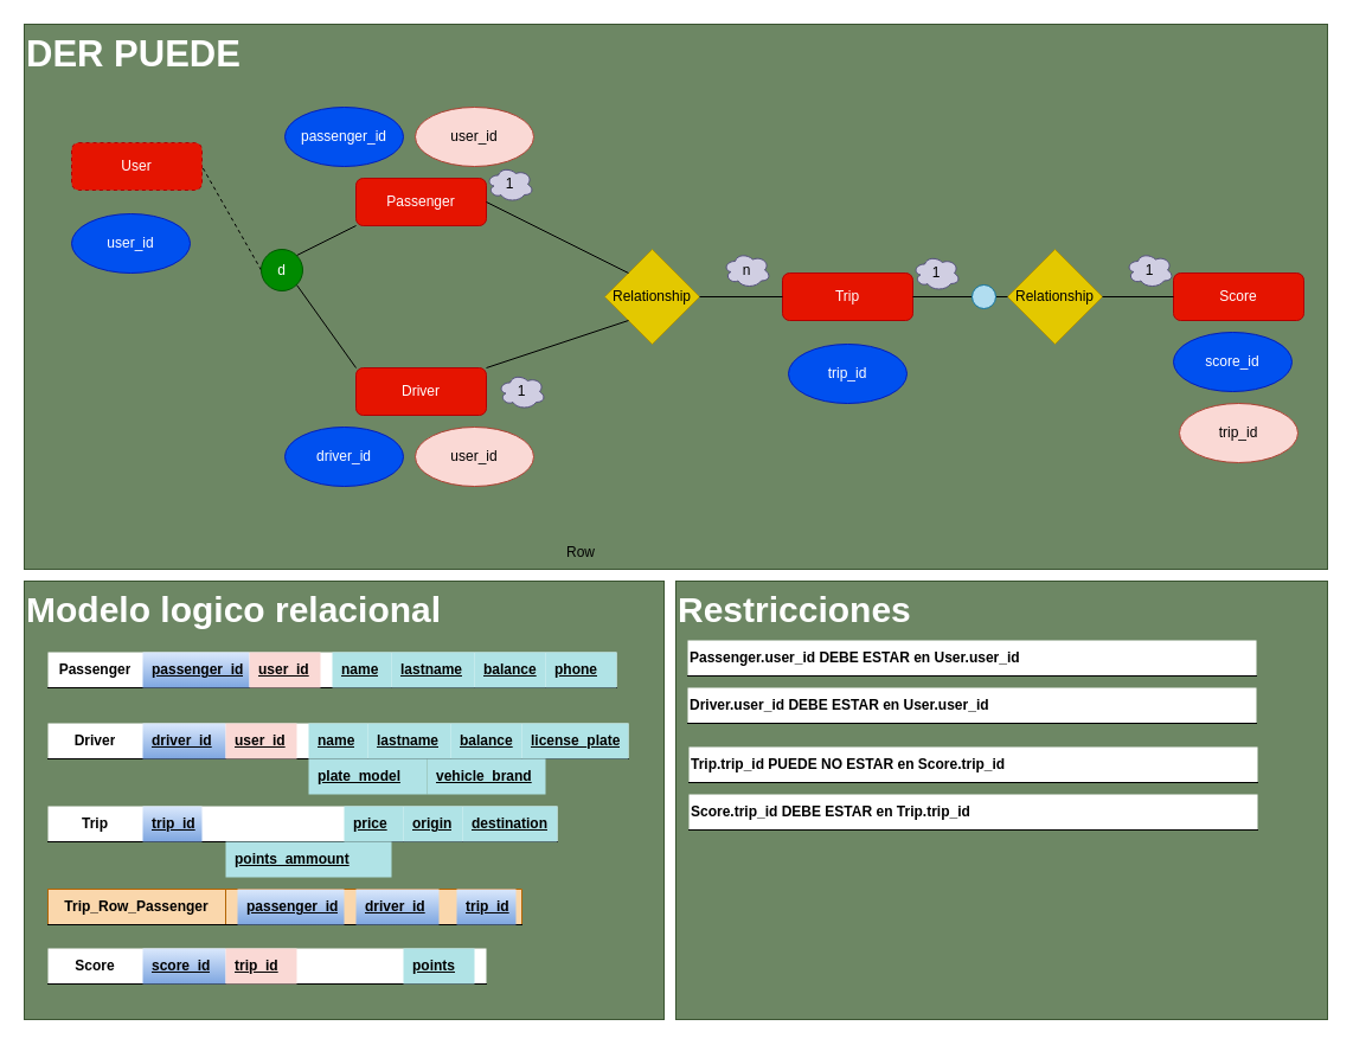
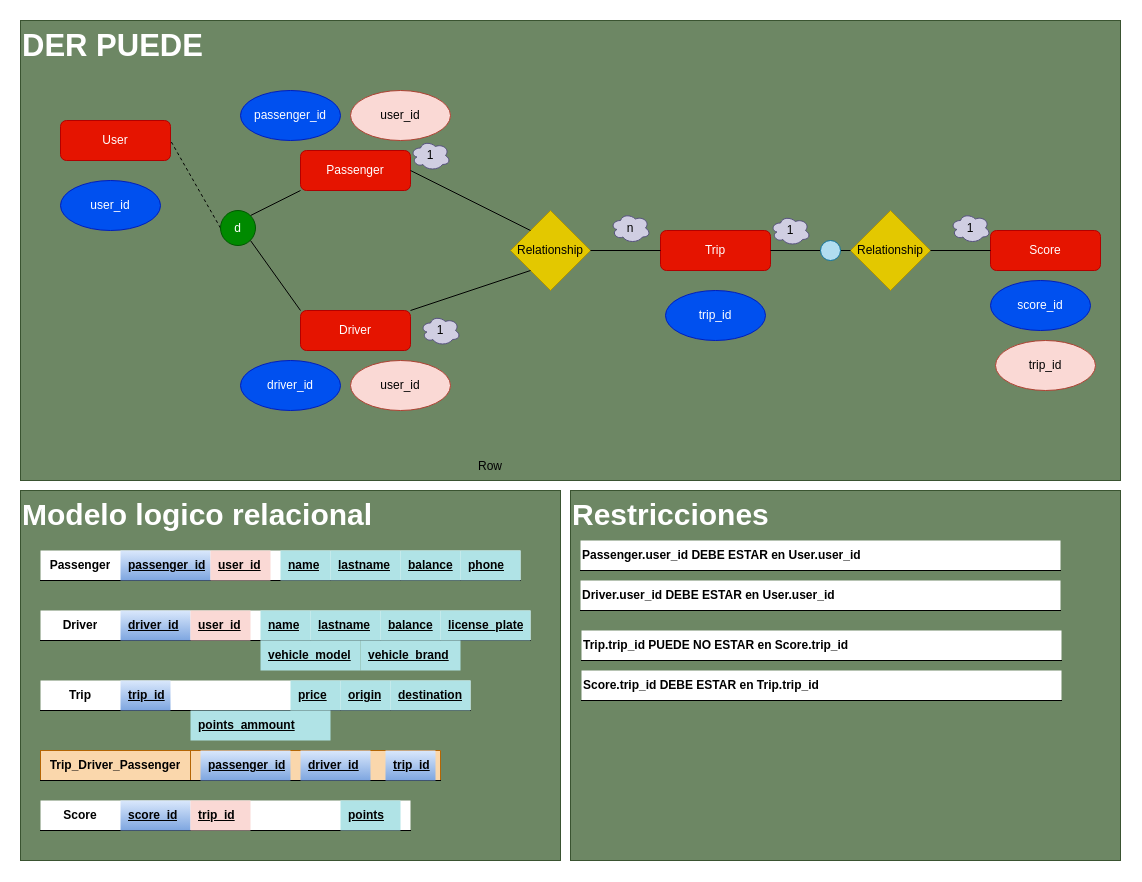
- <mxCell id="6" value="User" style="rounded=1;whiteSpace=wrap;html=1;fillColor=#e51400;fontColor=#ffffff;strokeColor=#B20000;dashed=1;" vertex="1" parent="2"><mxGeometry y="30" width="110" height="40" as="geometry" /></mxCell>
+ <mxCell id="6" value="User" style="rounded=1;whiteSpace=wrap;html=1;fillColor=#e51400;fontColor=#ffffff;strokeColor=#B20000;" vertex="1" parent="2"><mxGeometry y="30" width="110" height="40" as="geometry" /></mxCell>
- <mxCell id="61" value="plate_model" style="shape=partialRectangle;connectable=0;fillColor=#b0e3e6;top=0;left=0;bottom=0;right=0;align=left;spacingLeft=6;fontStyle=5;overflow=hidden;whiteSpace=wrap;html=1;strokeColor=#0e8088;" vertex="1" parent="1"><mxGeometry x="260" y="640" width="100" height="30" as="geometry"><mxRectangle width="110" height="30" as="alternateBounds" /></mxGeometry></mxCell>
+ <mxCell id="61" value="vehicle_model" style="shape=partialRectangle;connectable=0;fillColor=#b0e3e6;top=0;left=0;bottom=0;right=0;align=left;spacingLeft=6;fontStyle=5;overflow=hidden;whiteSpace=wrap;html=1;strokeColor=#0e8088;" vertex="1" parent="1"><mxGeometry x="260" y="640" width="100" height="30" as="geometry"><mxRectangle width="110" height="30" as="alternateBounds" /></mxGeometry></mxCell>
- <mxCell id="74" value="Trip_Row_Passenger" style="shape=partialRectangle;connectable=0;fillColor=none;top=0;left=0;bottom=0;right=0;fontStyle=1;overflow=hidden;whiteSpace=wrap;html=1;" vertex="1" parent="73"><mxGeometry width="150" height="30" as="geometry"><mxRectangle width="150" height="30" as="alternateBounds" /></mxGeometry></mxCell>
+ <mxCell id="74" value="Trip_Driver_Passenger" style="shape=partialRectangle;connectable=0;fillColor=none;top=0;left=0;bottom=0;right=0;fontStyle=1;overflow=hidden;whiteSpace=wrap;html=1;" vertex="1" parent="73"><mxGeometry width="150" height="30" as="geometry"><mxRectangle width="150" height="30" as="alternateBounds" /></mxGeometry></mxCell>
